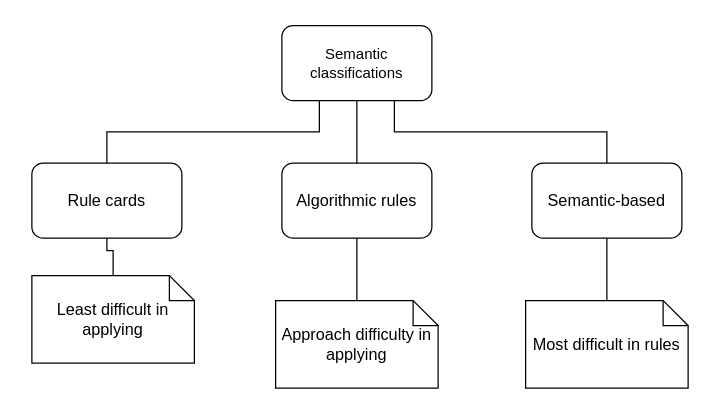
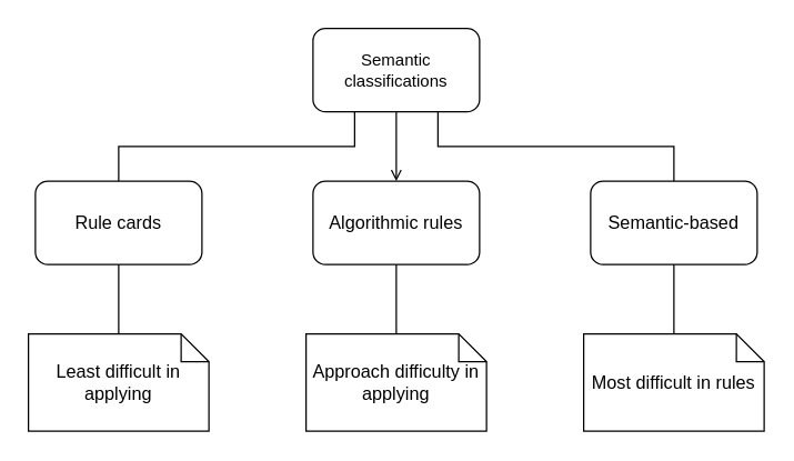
- <mxCell id="4" value="" style="edgeStyle=orthogonalEdgeStyle;rounded=0;orthogonalLoop=1;jettySize=auto;html=1;endArrow=none;endFill=0;" parent="1" source="5" target="7" edge="1"><mxGeometry relative="1" as="geometry" /></mxCell>
+ <mxCell id="4" value="" style="edgeStyle=orthogonalEdgeStyle;rounded=0;orthogonalLoop=1;jettySize=auto;html=1;endArrow=open;endFill=0;" parent="1" source="5" target="7" edge="1"><mxGeometry relative="1" as="geometry" /></mxCell>
- <mxCell id="10" value="Least difficult in applying" style="shape=note;size=20;whiteSpace=wrap;html=1;fontSize=13;strokeWidth=1;" vertex="1" parent="1"><mxGeometry x="25" y="220" width="130" height="70" as="geometry" /></mxCell>
+ <mxCell id="10" value="Least difficult in applying" style="shape=note;size=20;whiteSpace=wrap;html=1;fontSize=13;strokeWidth=1;" vertex="1" parent="1"><mxGeometry x="20" y="240" width="130" height="70" as="geometry" /></mxCell>
